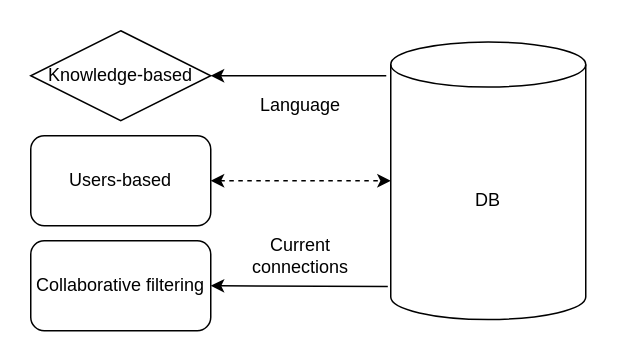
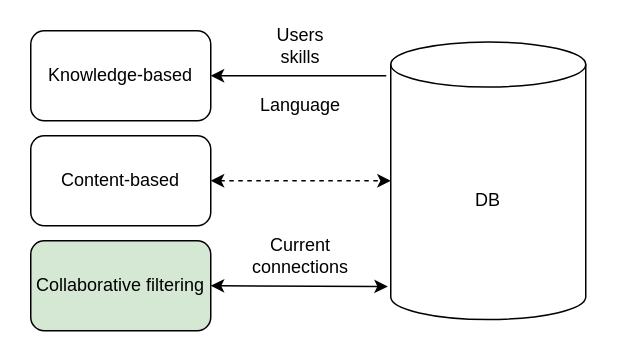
+ <mxCell id="9" value="Users skills" style="text;html=1;strokeColor=none;fillColor=none;align=center;verticalAlign=middle;whiteSpace=wrap;rounded=0;" vertex="1" parent="1"><mxGeometry x="180" y="20" width="40" height="20" as="geometry" /></mxCell>
- <mxCell id="3" value="Knowledge-based" style="rhombus;whiteSpace=wrap;html=1;" vertex="1" parent="1"><mxGeometry x="20" y="20" width="120" height="60" as="geometry" /></mxCell>
+ <mxCell id="3" value="Knowledge-based" style="rounded=1;whiteSpace=wrap;html=1;" vertex="1" parent="1"><mxGeometry x="20" y="20" width="120" height="60" as="geometry" /></mxCell>
- <mxCell id="4" value="Users-based" style="rounded=1;whiteSpace=wrap;html=1;" vertex="1" parent="1"><mxGeometry x="20" y="90" width="120" height="60" as="geometry" /></mxCell>
+ <mxCell id="4" value="Content-based" style="rounded=1;whiteSpace=wrap;html=1;" vertex="1" parent="1"><mxGeometry x="20" y="90" width="120" height="60" as="geometry" /></mxCell>
- <mxCell id="5" value="Collaborative filtering" style="rounded=1;whiteSpace=wrap;html=1;" vertex="1" parent="1"><mxGeometry x="20" y="160" width="120" height="60" as="geometry" /></mxCell>
+ <mxCell id="5" value="Collaborative filtering" style="rounded=1;whiteSpace=wrap;html=1;fillColor=#d5e8d4;" vertex="1" parent="1"><mxGeometry x="20" y="160" width="120" height="60" as="geometry" /></mxCell>
- <mxCell id="8" value="" style="endArrow=none;startArrow=classic;html=1;exitX=1;exitY=0.5;exitDx=0;exitDy=0;entryX=-0.015;entryY=0.881;entryDx=0;entryDy=0;entryPerimeter=0;" edge="1" parent="1" source="5" target="2"><mxGeometry width="50" height="50" relative="1" as="geometry"><mxPoint x="180" y="220" as="sourcePoint" /><mxPoint x="230" y="170" as="targetPoint" /></mxGeometry></mxCell>
+ <mxCell id="8" value="" style="endArrow=classic;startArrow=classic;html=1;exitX=1;exitY=0.5;exitDx=0;exitDy=0;entryX=-0.015;entryY=0.881;entryDx=0;entryDy=0;entryPerimeter=0;" edge="1" parent="1" source="5" target="2"><mxGeometry width="50" height="50" relative="1" as="geometry"><mxPoint x="180" y="220" as="sourcePoint" /><mxPoint x="230" y="170" as="targetPoint" /></mxGeometry></mxCell>
